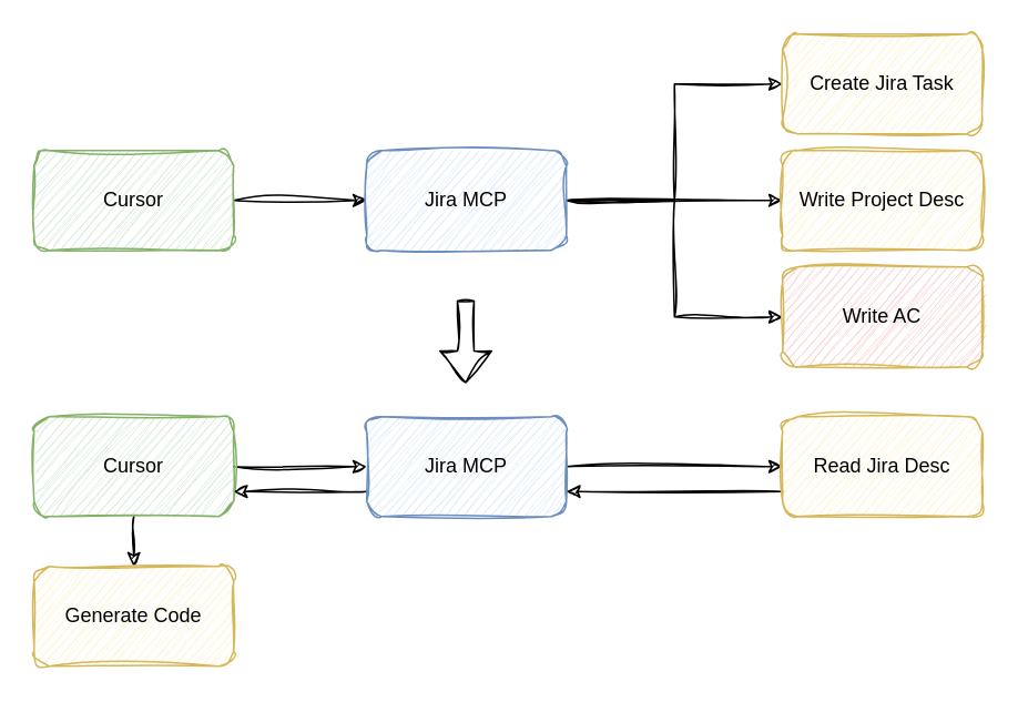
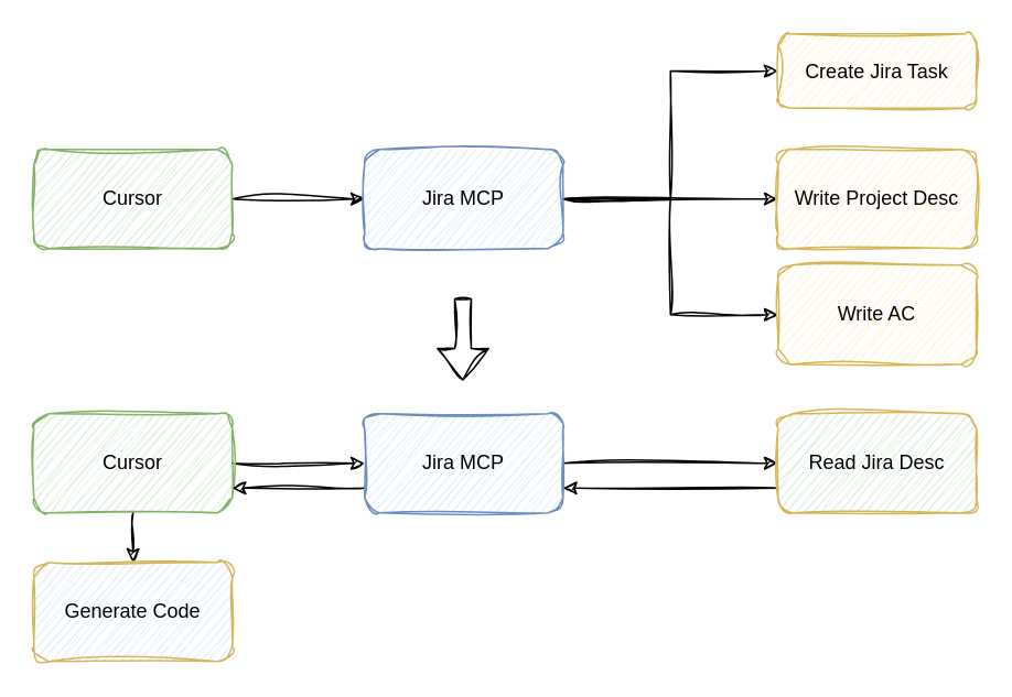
- <mxCell id="8" value="Create Jira Task" style="rounded=1;whiteSpace=wrap;html=1;sketch=1;curveFitting=1;jiggle=2;fillColor=#fff2cc;strokeColor=#d6b656;" vertex="1" parent="1"><mxGeometry x="470" y="20" width="120" height="60" as="geometry" /></mxCell>
+ <mxCell id="8" value="Create Jira Task" style="rounded=1;whiteSpace=wrap;html=1;sketch=1;curveFitting=1;jiggle=2;fillColor=#fff2cc;strokeColor=#d6b656;" vertex="1" parent="1"><mxGeometry x="470" y="20" width="120" height="45" as="geometry" /></mxCell>
- <mxCell id="20" value="Write AC" style="rounded=1;whiteSpace=wrap;html=1;sketch=1;curveFitting=1;jiggle=2;fillColor=#f8cecc;strokeColor=#d6b656;" vertex="1" parent="1"><mxGeometry x="470" y="160" width="120" height="60" as="geometry" /></mxCell>
+ <mxCell id="20" value="Write AC" style="rounded=1;whiteSpace=wrap;html=1;sketch=1;curveFitting=1;jiggle=2;fillColor=#fff2cc;strokeColor=#d6b656;" vertex="1" parent="1"><mxGeometry x="470" y="160" width="120" height="60" as="geometry" /></mxCell>
- <mxCell id="18" value="Read Jira Desc" style="rounded=1;whiteSpace=wrap;html=1;sketch=1;curveFitting=1;jiggle=2;fillColor=#fff2cc;strokeColor=#d6b656;" vertex="1" parent="1"><mxGeometry x="470" y="250" width="120" height="60" as="geometry" /></mxCell>
+ <mxCell id="18" value="Read Jira Desc" style="rounded=1;whiteSpace=wrap;html=1;sketch=1;curveFitting=1;jiggle=2;fillColor=#d5e8d4;strokeColor=#d6b656;" vertex="1" parent="1"><mxGeometry x="470" y="250" width="120" height="60" as="geometry" /></mxCell>
- <mxCell id="19" value="Generate Code" style="rounded=1;whiteSpace=wrap;html=1;sketch=1;curveFitting=1;jiggle=2;fillColor=#fff2cc;strokeColor=#d6b656;" vertex="1" parent="1"><mxGeometry x="20" y="340" width="120" height="60" as="geometry" /></mxCell>
+ <mxCell id="19" value="Generate Code" style="rounded=1;whiteSpace=wrap;html=1;sketch=1;curveFitting=1;jiggle=2;fillColor=#dae8fc;strokeColor=#d6b656;" vertex="1" parent="1"><mxGeometry x="20" y="340" width="120" height="60" as="geometry" /></mxCell>
